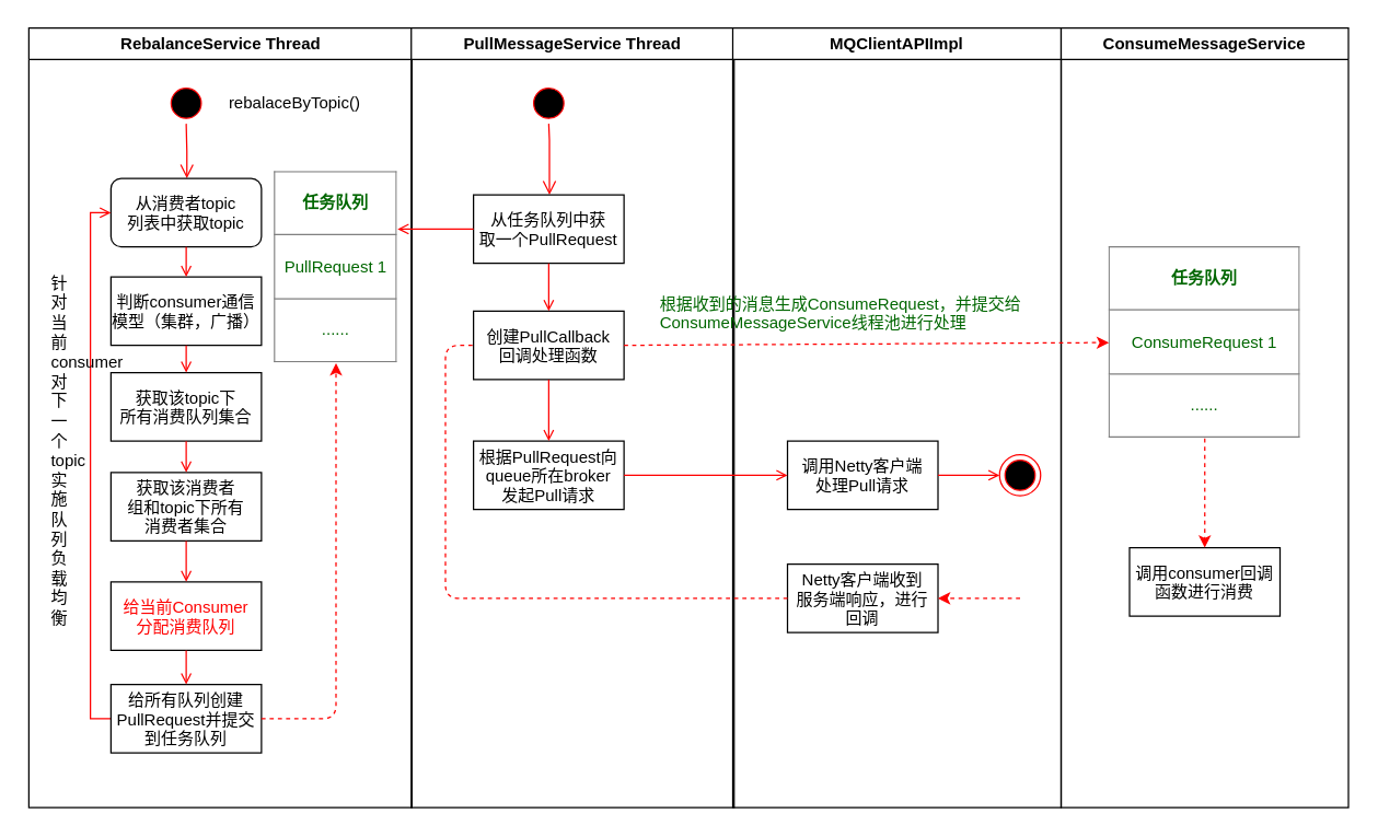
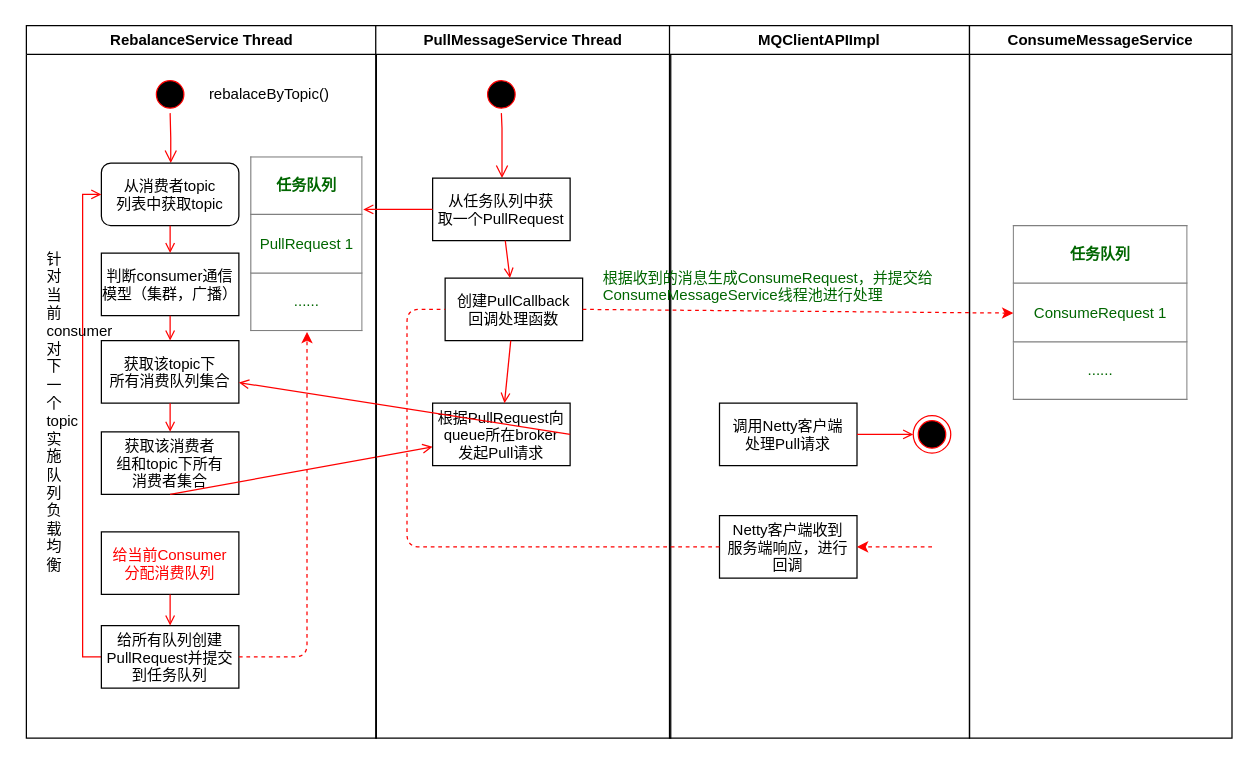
- <mxCell id="23" value="创建PullCallback&#10;回调处理函数" style="" parent="19" vertex="1"><mxGeometry x="45.5" y="207" width="110" height="50" as="geometry" /></mxCell>
+ <mxCell id="23" value="创建PullCallback&#10;回调处理函数" style="" parent="19" vertex="1"><mxGeometry x="55.5" y="202" width="110" height="50" as="geometry" /></mxCell>
- <mxCell id="36" value="" style="edgeStyle=none;strokeColor=#FF0000;endArrow=open;endFill=1;rounded=0;exitX=1;exitY=0.5;exitDx=0;exitDy=0;" parent="1" target="28" edge="1" source="25"><mxGeometry width="100" height="100" relative="1" as="geometry"><mxPoint x="549.5" y="449.5" as="sourcePoint" /><mxPoint x="669.5" y="449.5" as="targetPoint" /></mxGeometry></mxCell>
+ <mxCell id="36" value="" style="edgeStyle=none;strokeColor=#FF0000;endArrow=open;endFill=1;rounded=0;exitX=1;exitY=0.5;exitDx=0;exitDy=0;" parent="1" target="8" edge="1" source="25"><mxGeometry width="100" height="100" relative="1" as="geometry"><mxPoint x="549.5" y="449.5" as="sourcePoint" /><mxPoint x="669.5" y="449.5" as="targetPoint" /></mxGeometry></mxCell>
- <mxCell id="42" value="" style="endArrow=classic;html=1;dashed=1;strokeColor=#FF0000;fontColor=#006600;exitX=0.5;exitY=1;exitDx=0;exitDy=0;entryX=0.5;entryY=0;entryDx=0;entryDy=0;" edge="1" parent="39" source="41" target="40"><mxGeometry width="50" height="50" relative="1" as="geometry"><mxPoint x="-299" y="242" as="sourcePoint" /><mxPoint x="44" y="239" as="targetPoint" /></mxGeometry></mxCell>
- <mxCell id="15" value="" style="endArrow=open;html=1;fontColor=#FF0000;exitX=0.5;exitY=1;exitDx=0;exitDy=0;entryX=0.5;entryY=0;entryDx=0;entryDy=0;strokeColor=#FF0000;endFill=0;" edge="1" parent="2" source="12" target="11"><mxGeometry width="50" height="50" relative="1" as="geometry"><mxPoint x="4.5" y="642" as="sourcePoint" /><mxPoint x="54.5" y="592" as="targetPoint" /></mxGeometry></mxCell>
+ <mxCell id="15" value="" style="endArrow=open;html=1;fontColor=#FF0000;exitX=0.5;exitY=1;exitDx=0;exitDy=0;strokeColor=#FF0000;endFill=0;" edge="1" parent="2" source="12" target="25"><mxGeometry width="50" height="50" relative="1" as="geometry"><mxPoint x="4.5" y="642" as="sourcePoint" /><mxPoint x="54.5" y="592" as="targetPoint" /></mxGeometry></mxCell>
- <mxCell id="40" value="调用consumer回调&#10;函数进行消费" style="" vertex="1" parent="39"><mxGeometry x="50" y="380" width="110" height="50" as="geometry" /></mxCell>
